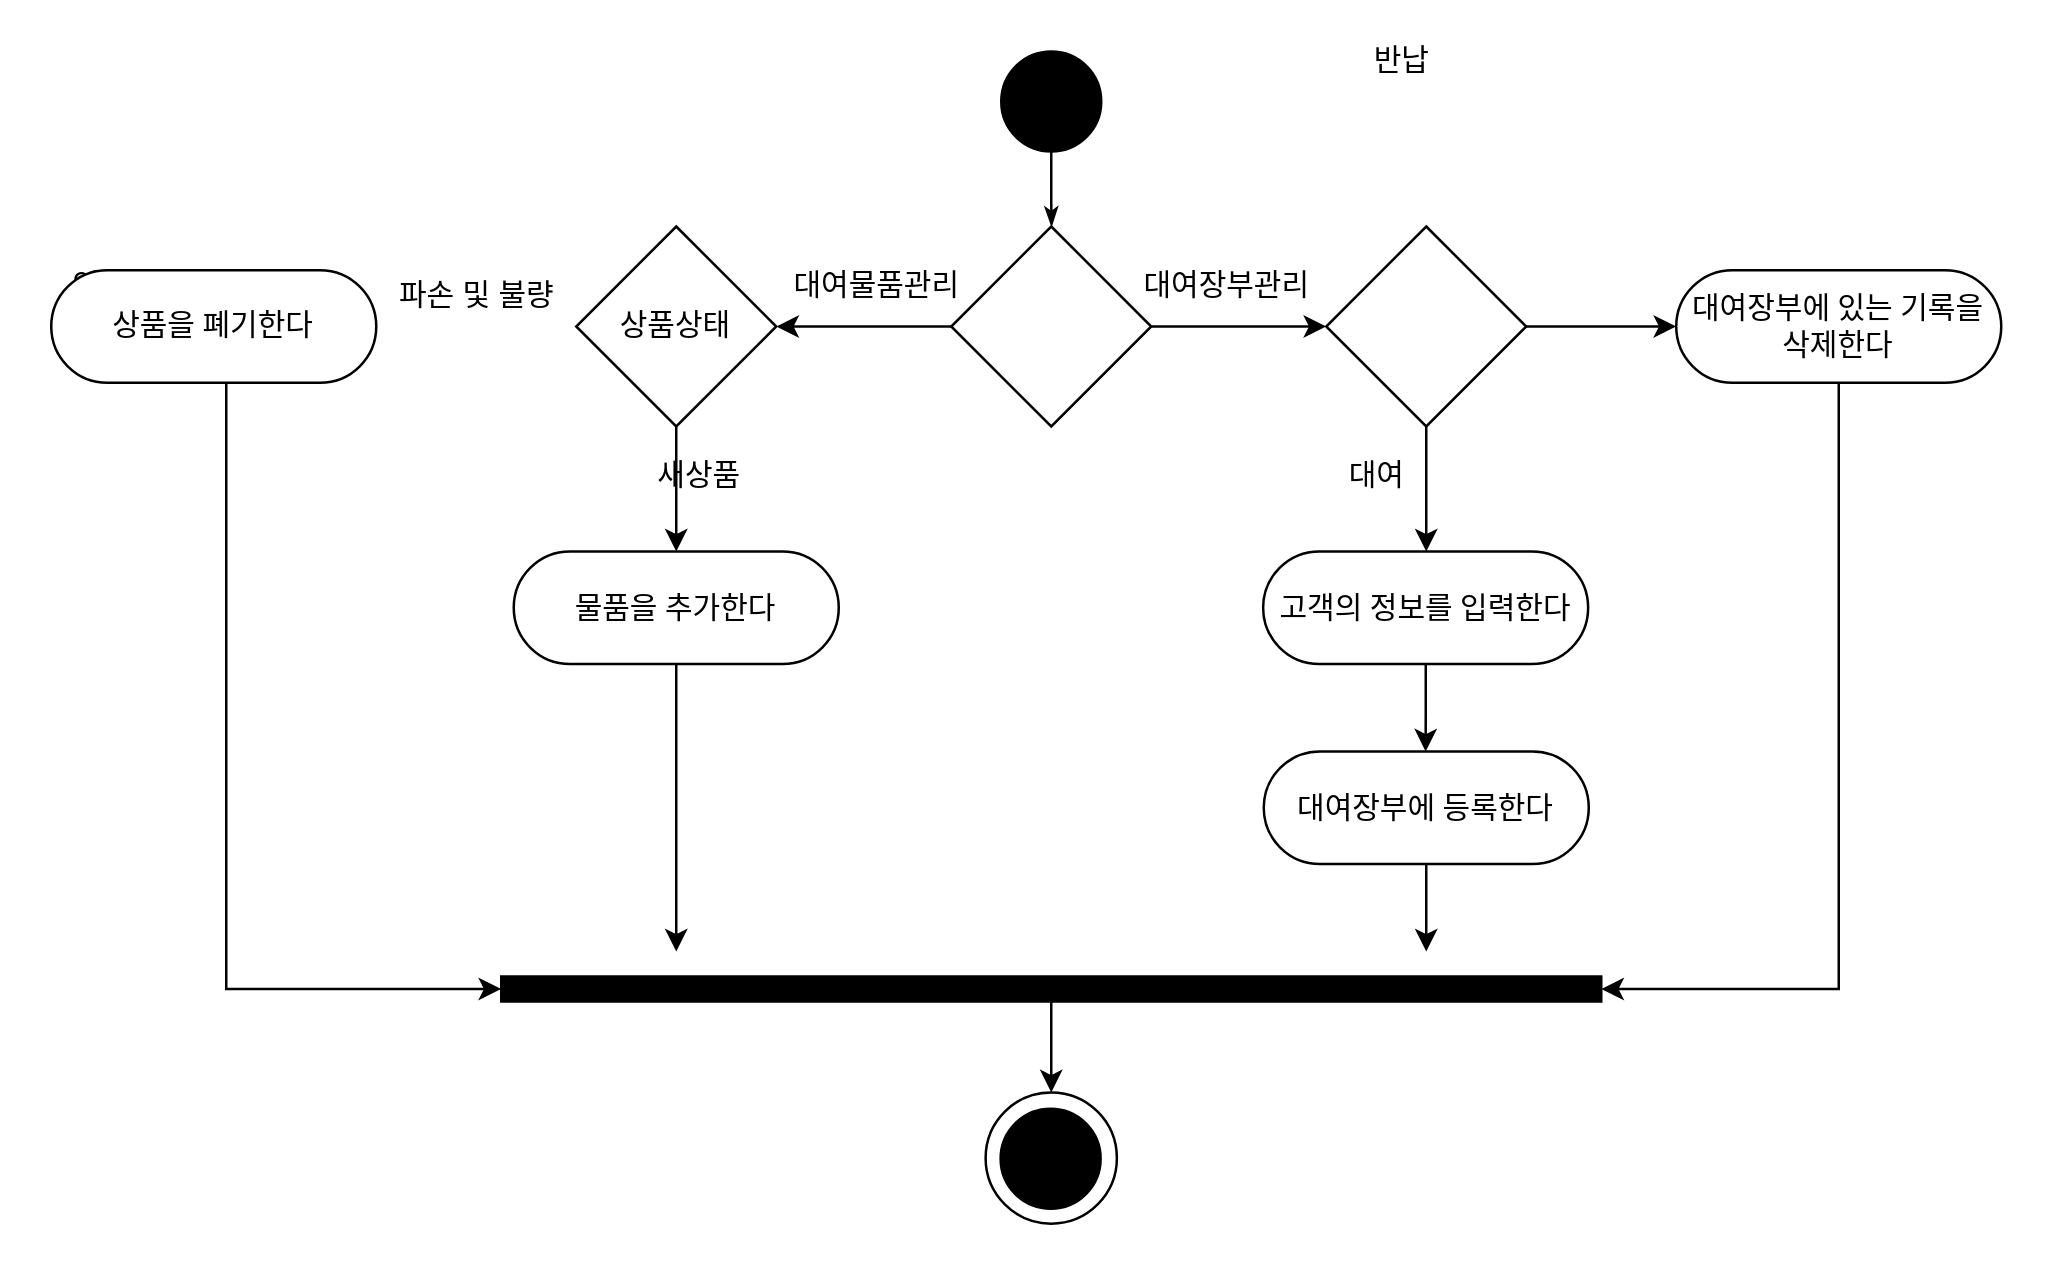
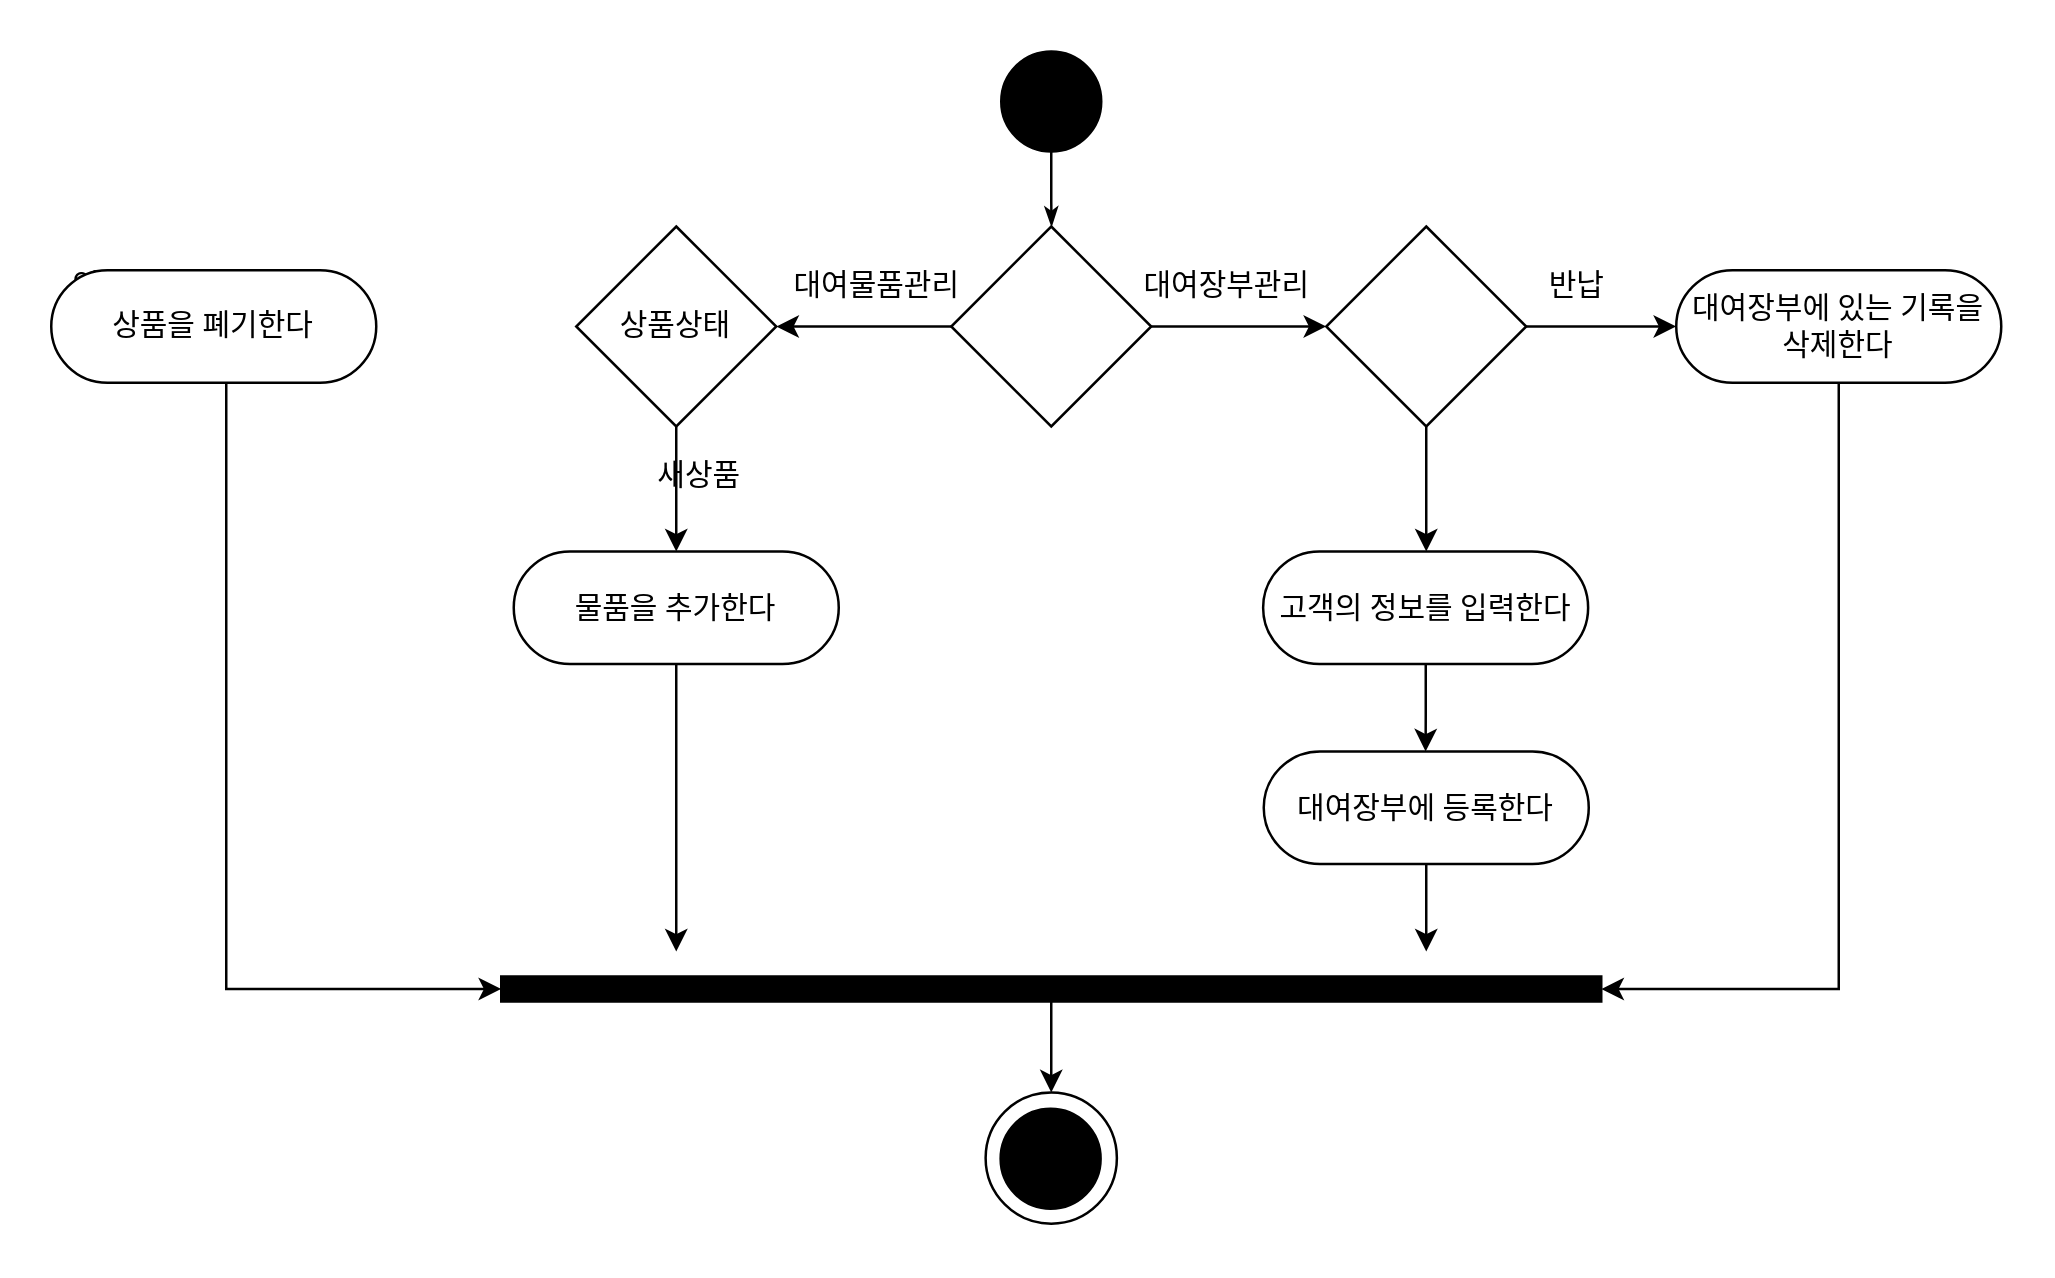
- <mxCell id="24" value="반납" style="text;html=1;align=center;verticalAlign=middle;resizable=0;points=[];;autosize=1;" vertex="1" parent="1"><mxGeometry x="540" y="14" width="40" height="20" as="geometry" /></mxCell>
+ <mxCell id="24" value="반납" style="text;html=1;align=center;verticalAlign=middle;resizable=0;points=[];;autosize=1;" vertex="1" parent="1"><mxGeometry x="610" y="104" width="40" height="20" as="geometry" /></mxCell>
- <mxCell id="27" value="파손 및 불량" style="text;html=1;align=center;verticalAlign=middle;resizable=0;points=[];;autosize=1;" vertex="1" parent="1"><mxGeometry x="150" y="107.5" width="80" height="20" as="geometry" /></mxCell>
- <mxCell id="23" value="대여" style="text;html=1;align=center;verticalAlign=middle;resizable=0;points=[];;autosize=1;" vertex="1" parent="1"><mxGeometry x="530" y="180" width="40" height="20" as="geometry" /></mxCell>
